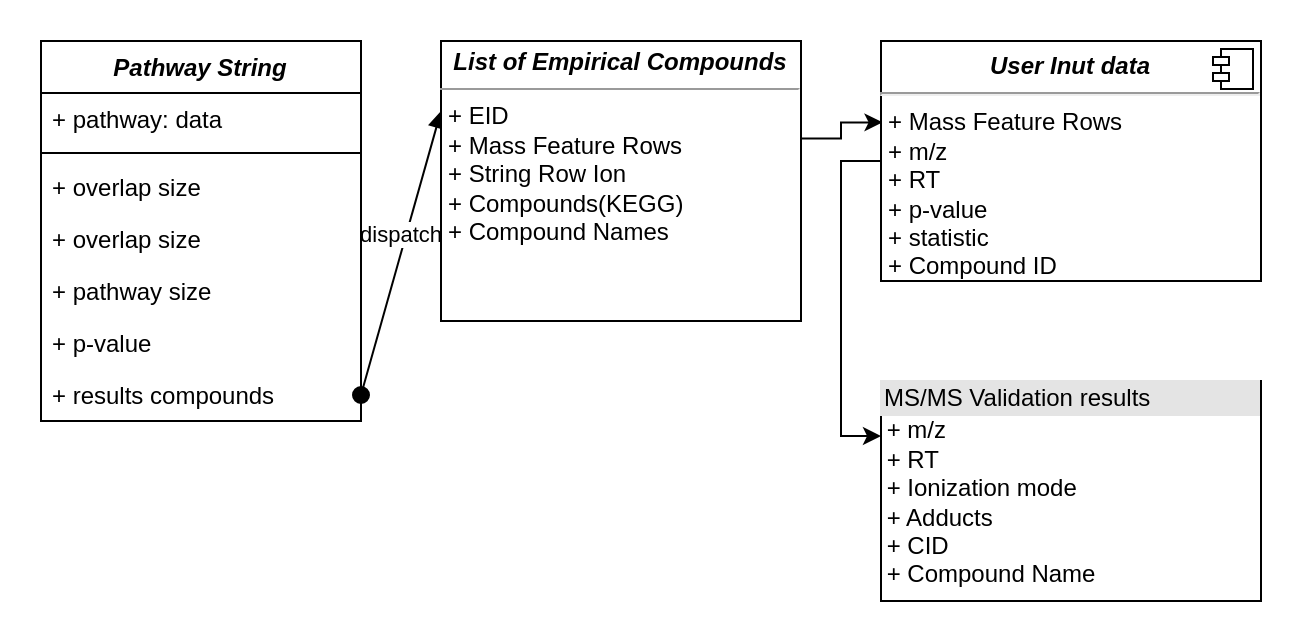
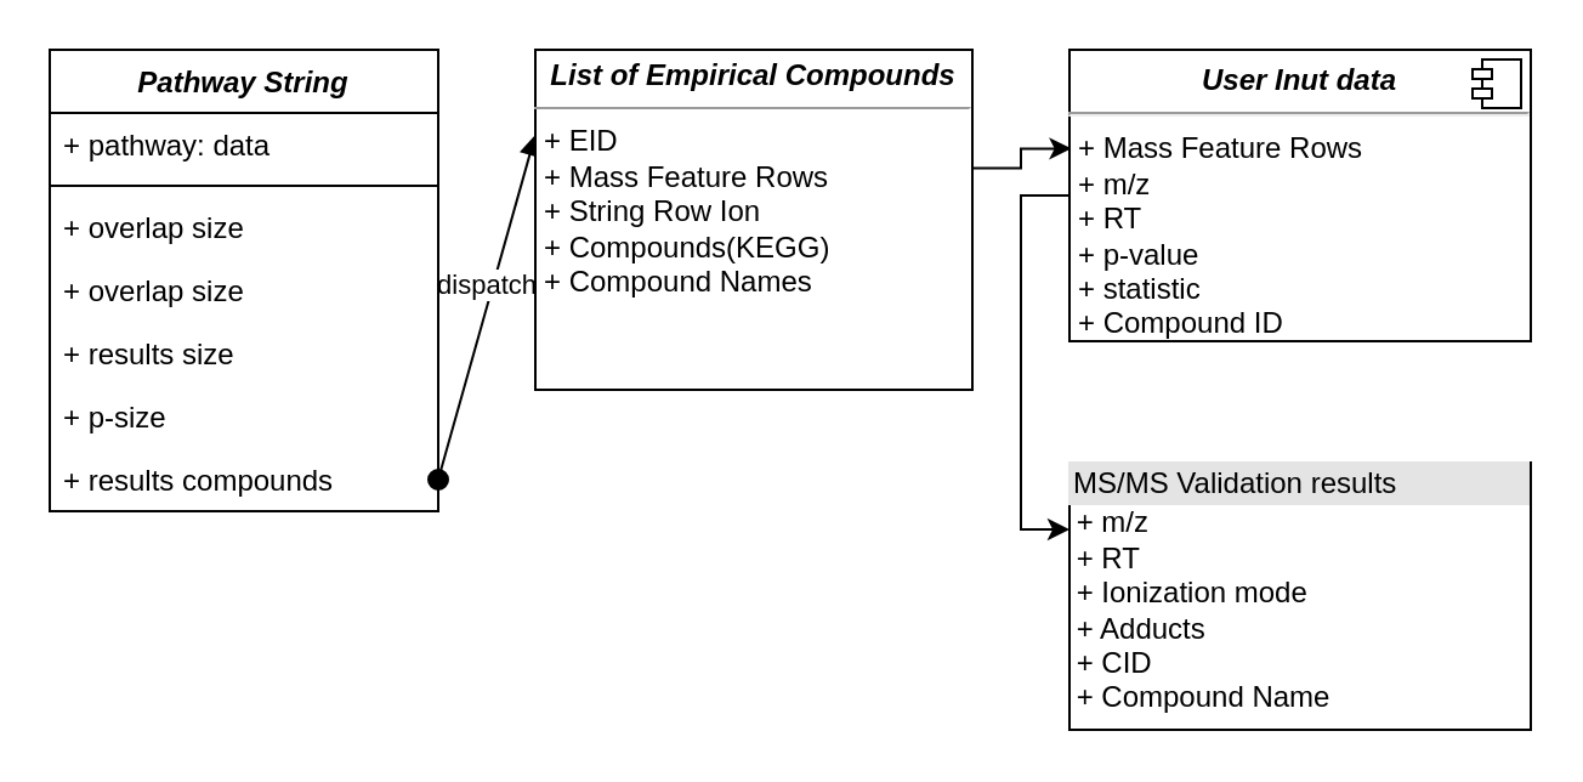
- <mxCell id="13" value="+ pathway size" style="text;strokeColor=none;fillColor=none;align=left;verticalAlign=top;spacingLeft=4;spacingRight=4;overflow=hidden;rotatable=0;points=[[0,0.5],[1,0.5]];portConstraint=eastwest;" vertex="1" parent="8"><mxGeometry y="112" width="160" height="26" as="geometry" /></mxCell>
+ <mxCell id="13" value="+ results size" style="text;strokeColor=none;fillColor=none;align=left;verticalAlign=top;spacingLeft=4;spacingRight=4;overflow=hidden;rotatable=0;points=[[0,0.5],[1,0.5]];portConstraint=eastwest;" vertex="1" parent="8"><mxGeometry y="112" width="160" height="26" as="geometry" /></mxCell>
- <mxCell id="14" value="+ p-value" style="text;strokeColor=none;fillColor=none;align=left;verticalAlign=top;spacingLeft=4;spacingRight=4;overflow=hidden;rotatable=0;points=[[0,0.5],[1,0.5]];portConstraint=eastwest;" vertex="1" parent="8"><mxGeometry y="138" width="160" height="26" as="geometry" /></mxCell>
+ <mxCell id="14" value="+ p-size" style="text;strokeColor=none;fillColor=none;align=left;verticalAlign=top;spacingLeft=4;spacingRight=4;overflow=hidden;rotatable=0;points=[[0,0.5],[1,0.5]];portConstraint=eastwest;" vertex="1" parent="8"><mxGeometry y="138" width="160" height="26" as="geometry" /></mxCell>
